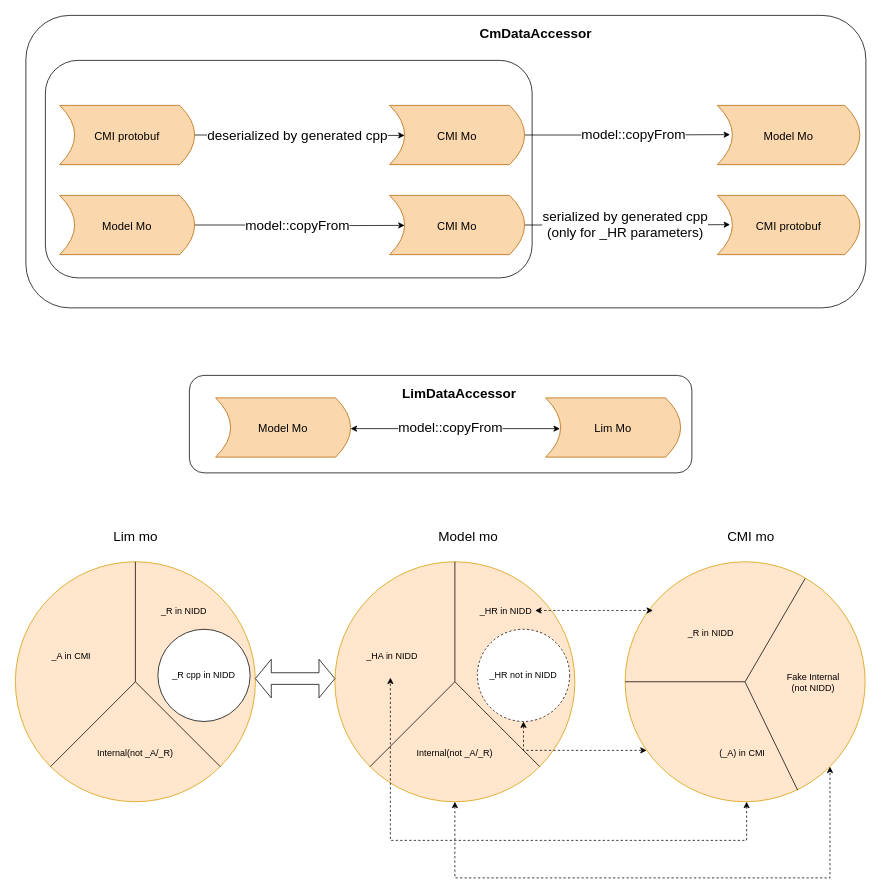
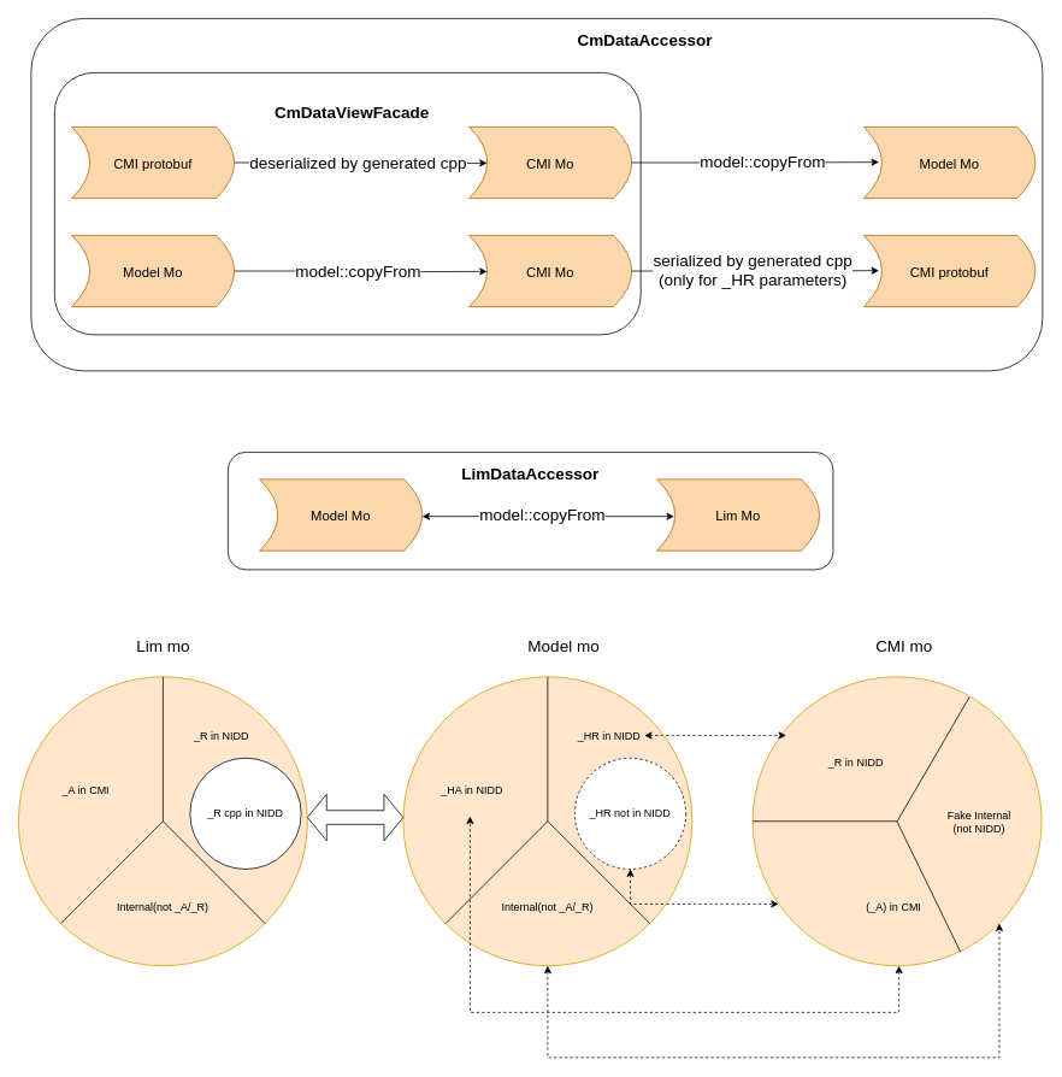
+ <mxCell id="23" value="CmDataViewFacade" style="text;html=1;strokeColor=none;fillColor=none;align=center;verticalAlign=middle;whiteSpace=wrap;rounded=0;fontSize=18;fontStyle=1" parent="1" vertex="1"><mxGeometry x="301.5" y="110" width="175" height="30" as="geometry" /></mxCell>
- <mxCell id="25" value="LimDataAccessor" style="text;html=1;strokeColor=none;fillColor=none;align=center;verticalAlign=middle;whiteSpace=wrap;rounded=0;fontSize=18;fontStyle=1" parent="1" vertex="1"><mxGeometry x="537" y="510" width="150" height="30" as="geometry" /></mxCell>
+ <mxCell id="25" value="LimDataAccessor" style="text;html=1;strokeColor=none;fillColor=none;align=center;verticalAlign=middle;whiteSpace=wrap;rounded=0;fontSize=18;fontStyle=1" parent="1" vertex="1"><mxGeometry x="512" y="510" width="150" height="30" as="geometry" /></mxCell>
